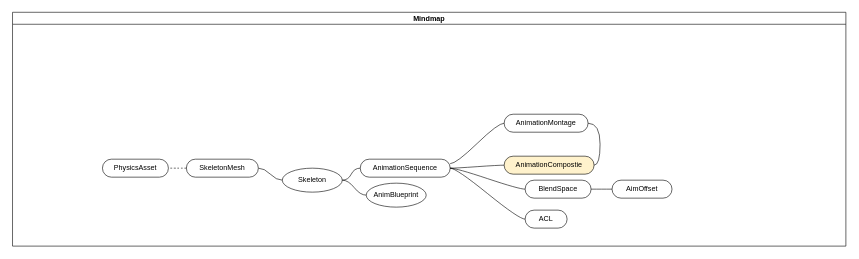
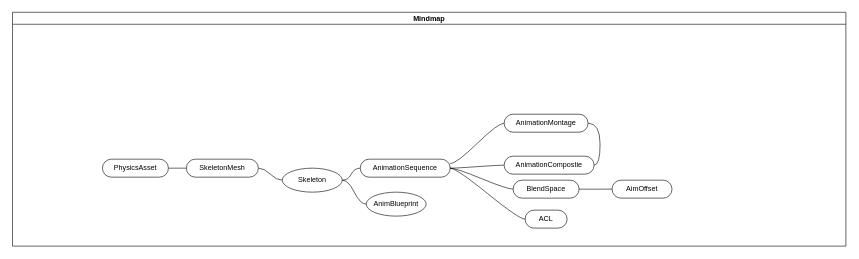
- <mxCell id="9" value="AnimationCompostie" style="whiteSpace=wrap;html=1;rounded=1;arcSize=50;align=center;verticalAlign=middle;strokeWidth=1;autosize=1;spacing=4;treeFolding=1;treeMoving=1;newEdgeStyle={&quot;edgeStyle&quot;:&quot;entityRelationEdgeStyle&quot;,&quot;startArrow&quot;:&quot;none&quot;,&quot;endArrow&quot;:&quot;none&quot;,&quot;segment&quot;:10,&quot;curved&quot;:1,&quot;sourcePerimeterSpacing&quot;:0,&quot;targetPerimeterSpacing&quot;:0};fillColor=#fff2cc;" vertex="1" parent="2"><mxGeometry x="820" y="240" width="150" height="30" as="geometry" /></mxCell>
+ <mxCell id="9" value="AnimationCompostie" style="whiteSpace=wrap;html=1;rounded=1;arcSize=50;align=center;verticalAlign=middle;strokeWidth=1;autosize=1;spacing=4;treeFolding=1;treeMoving=1;newEdgeStyle={&quot;edgeStyle&quot;:&quot;entityRelationEdgeStyle&quot;,&quot;startArrow&quot;:&quot;none&quot;,&quot;endArrow&quot;:&quot;none&quot;,&quot;segment&quot;:10,&quot;curved&quot;:1,&quot;sourcePerimeterSpacing&quot;:0,&quot;targetPerimeterSpacing&quot;:0};" vertex="1" parent="2"><mxGeometry x="820" y="240" width="150" height="30" as="geometry" /></mxCell>
- <mxCell id="19" value="" style="edgeStyle=entityRelationEdgeStyle;startArrow=none;endArrow=none;segment=10;curved=1;sourcePerimeterSpacing=0;targetPerimeterSpacing=0;dashed=1;" edge="1" target="20" source="7" parent="2"><mxGeometry relative="1" as="geometry"><mxPoint x="430" y="600" as="sourcePoint" /></mxGeometry></mxCell>
+ <mxCell id="19" value="" style="edgeStyle=entityRelationEdgeStyle;startArrow=none;endArrow=none;segment=10;curved=1;sourcePerimeterSpacing=0;targetPerimeterSpacing=0;" edge="1" target="20" source="7" parent="2"><mxGeometry relative="1" as="geometry"><mxPoint x="430" y="600" as="sourcePoint" /></mxGeometry></mxCell>
- <mxCell id="11" value="BlendSpace" style="whiteSpace=wrap;html=1;rounded=1;arcSize=50;align=center;verticalAlign=middle;strokeWidth=1;autosize=1;spacing=4;treeFolding=1;treeMoving=1;newEdgeStyle={&quot;edgeStyle&quot;:&quot;entityRelationEdgeStyle&quot;,&quot;startArrow&quot;:&quot;none&quot;,&quot;endArrow&quot;:&quot;none&quot;,&quot;segment&quot;:10,&quot;curved&quot;:1,&quot;sourcePerimeterSpacing&quot;:0,&quot;targetPerimeterSpacing&quot;:0};" vertex="1" parent="2"><mxGeometry x="855" y="280" width="110" height="30" as="geometry" /></mxCell>
+ <mxCell id="11" value="BlendSpace" style="whiteSpace=wrap;html=1;rounded=1;arcSize=50;align=center;verticalAlign=middle;strokeWidth=1;autosize=1;spacing=4;treeFolding=1;treeMoving=1;newEdgeStyle={&quot;edgeStyle&quot;:&quot;entityRelationEdgeStyle&quot;,&quot;startArrow&quot;:&quot;none&quot;,&quot;endArrow&quot;:&quot;none&quot;,&quot;segment&quot;:10,&quot;curved&quot;:1,&quot;sourcePerimeterSpacing&quot;:0,&quot;targetPerimeterSpacing&quot;:0};" vertex="1" parent="2"><mxGeometry x="835" y="280" width="110" height="30" as="geometry" /></mxCell>
- <mxCell id="22" value="AnimBlueprint" style="ellipse;whiteSpace=wrap;html=1;align=center;treeFolding=1;treeMoving=1;newEdgeStyle={&quot;edgeStyle&quot;:&quot;entityRelationEdgeStyle&quot;,&quot;startArrow&quot;:&quot;none&quot;,&quot;endArrow&quot;:&quot;none&quot;,&quot;segment&quot;:10,&quot;curved&quot;:1,&quot;sourcePerimeterSpacing&quot;:0,&quot;targetPerimeterSpacing&quot;:0};" vertex="1" parent="2"><mxGeometry x="590" y="285" width="100" height="40" as="geometry" /></mxCell>
+ <mxCell id="22" value="AnimBlueprint" style="ellipse;whiteSpace=wrap;html=1;align=center;treeFolding=1;treeMoving=1;newEdgeStyle={&quot;edgeStyle&quot;:&quot;entityRelationEdgeStyle&quot;,&quot;startArrow&quot;:&quot;none&quot;,&quot;endArrow&quot;:&quot;none&quot;,&quot;segment&quot;:10,&quot;curved&quot;:1,&quot;sourcePerimeterSpacing&quot;:0,&quot;targetPerimeterSpacing&quot;:0};" vertex="1" parent="2"><mxGeometry x="590" y="300" width="100" height="40" as="geometry" /></mxCell>
